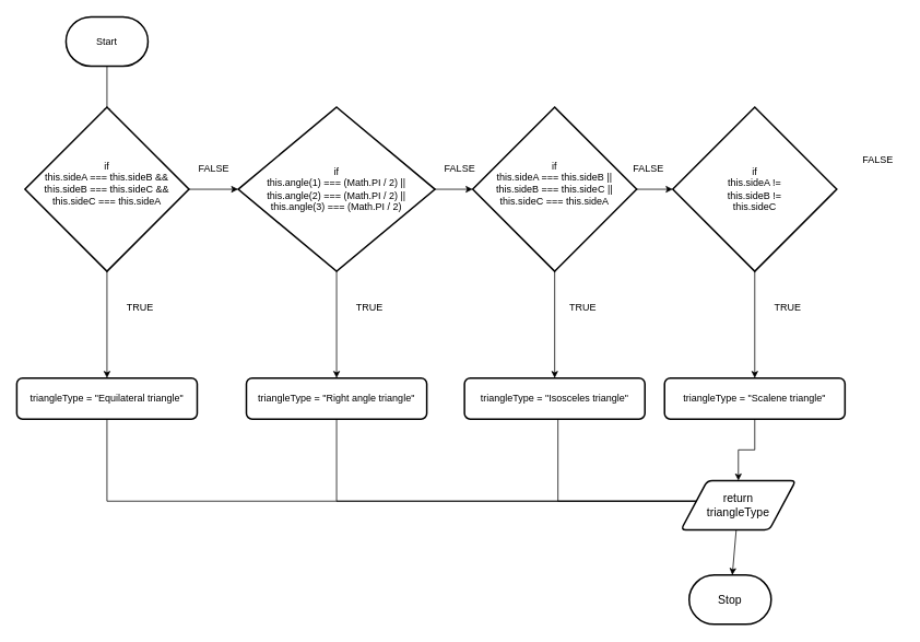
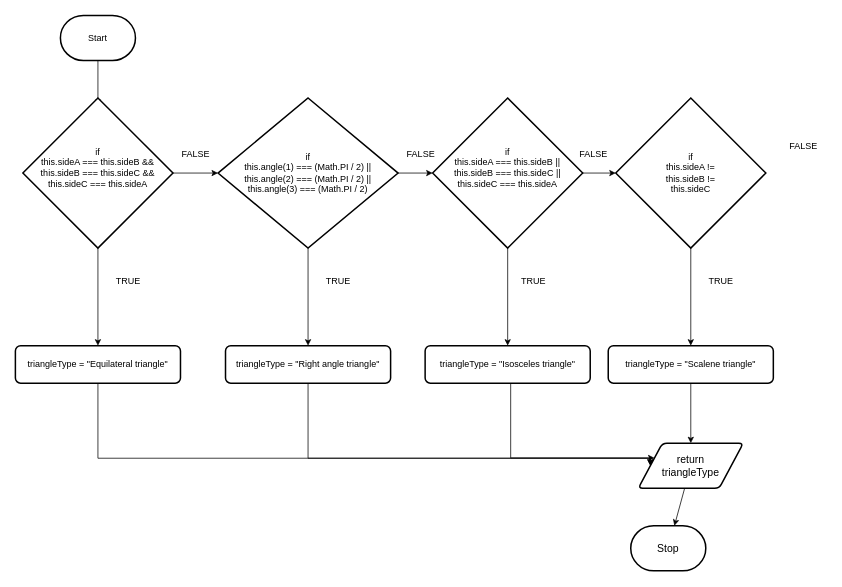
- <mxCell id="31" value="return &lt;br&gt;triangleType" style="shape=parallelogram;html=1;strokeWidth=2;perimeter=parallelogramPerimeter;whiteSpace=wrap;rounded=1;arcSize=12;size=0.23;fontSize=14;" parent="1" vertex="1"><mxGeometry x="830" y="585" width="140" height="60" as="geometry" /></mxCell>
+ <mxCell id="31" value="return &lt;br&gt;triangleType" style="shape=parallelogram;html=1;strokeWidth=2;perimeter=parallelogramPerimeter;whiteSpace=wrap;rounded=1;arcSize=12;size=0.23;fontSize=14;" parent="1" vertex="1"><mxGeometry x="850" y="590" width="140" height="60" as="geometry" /></mxCell>
